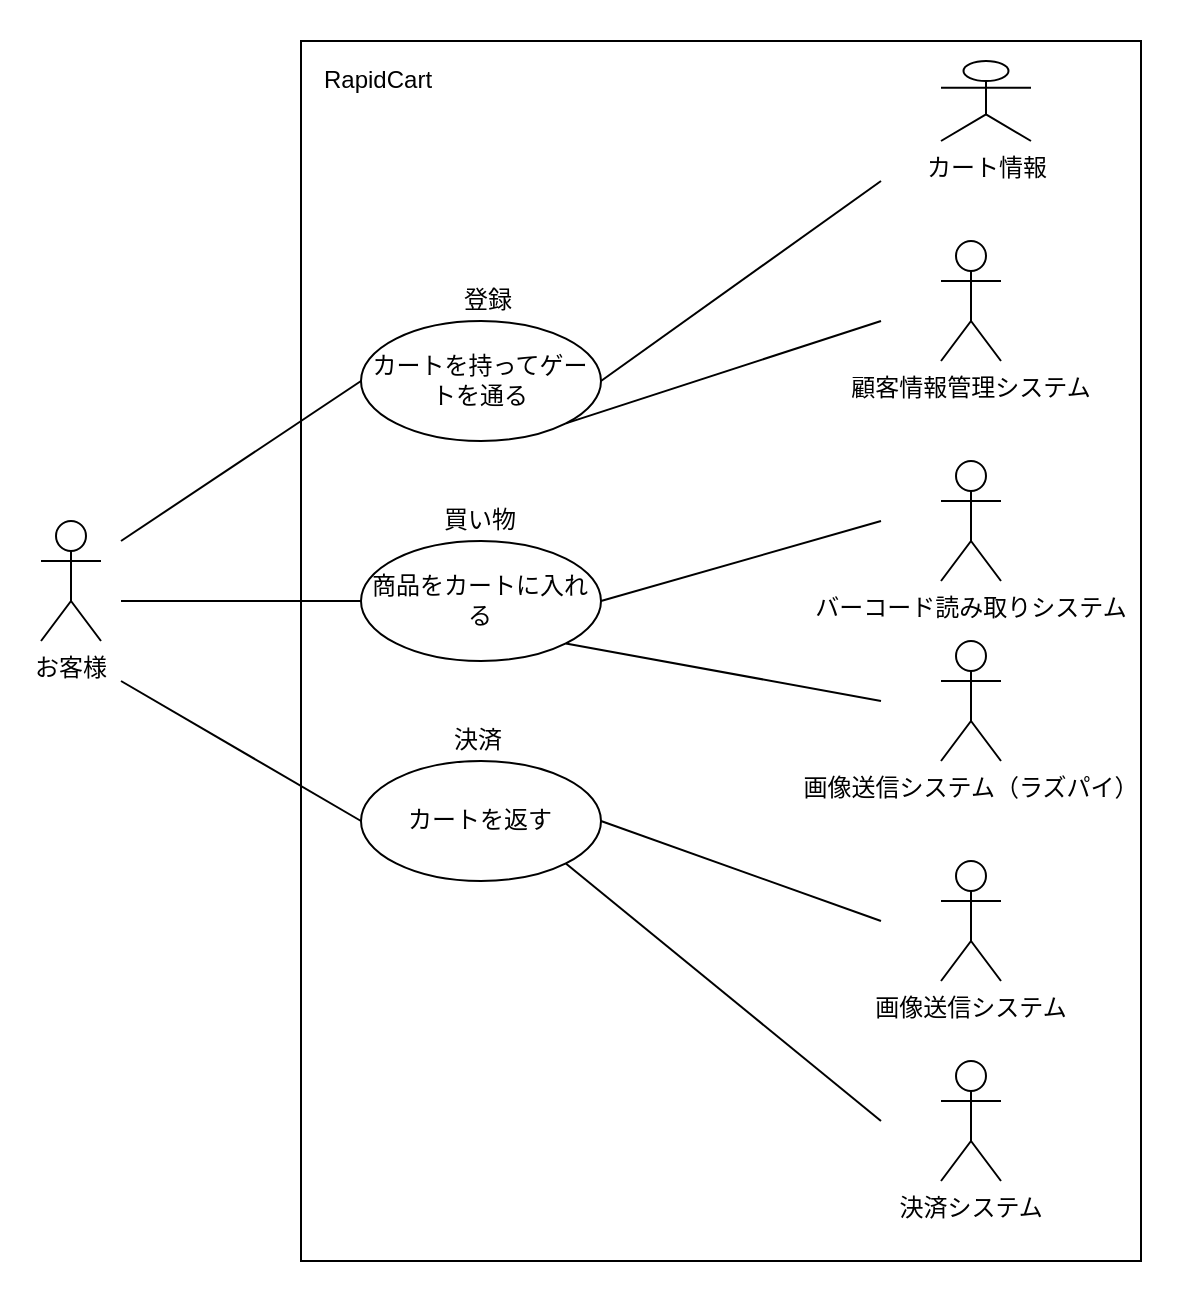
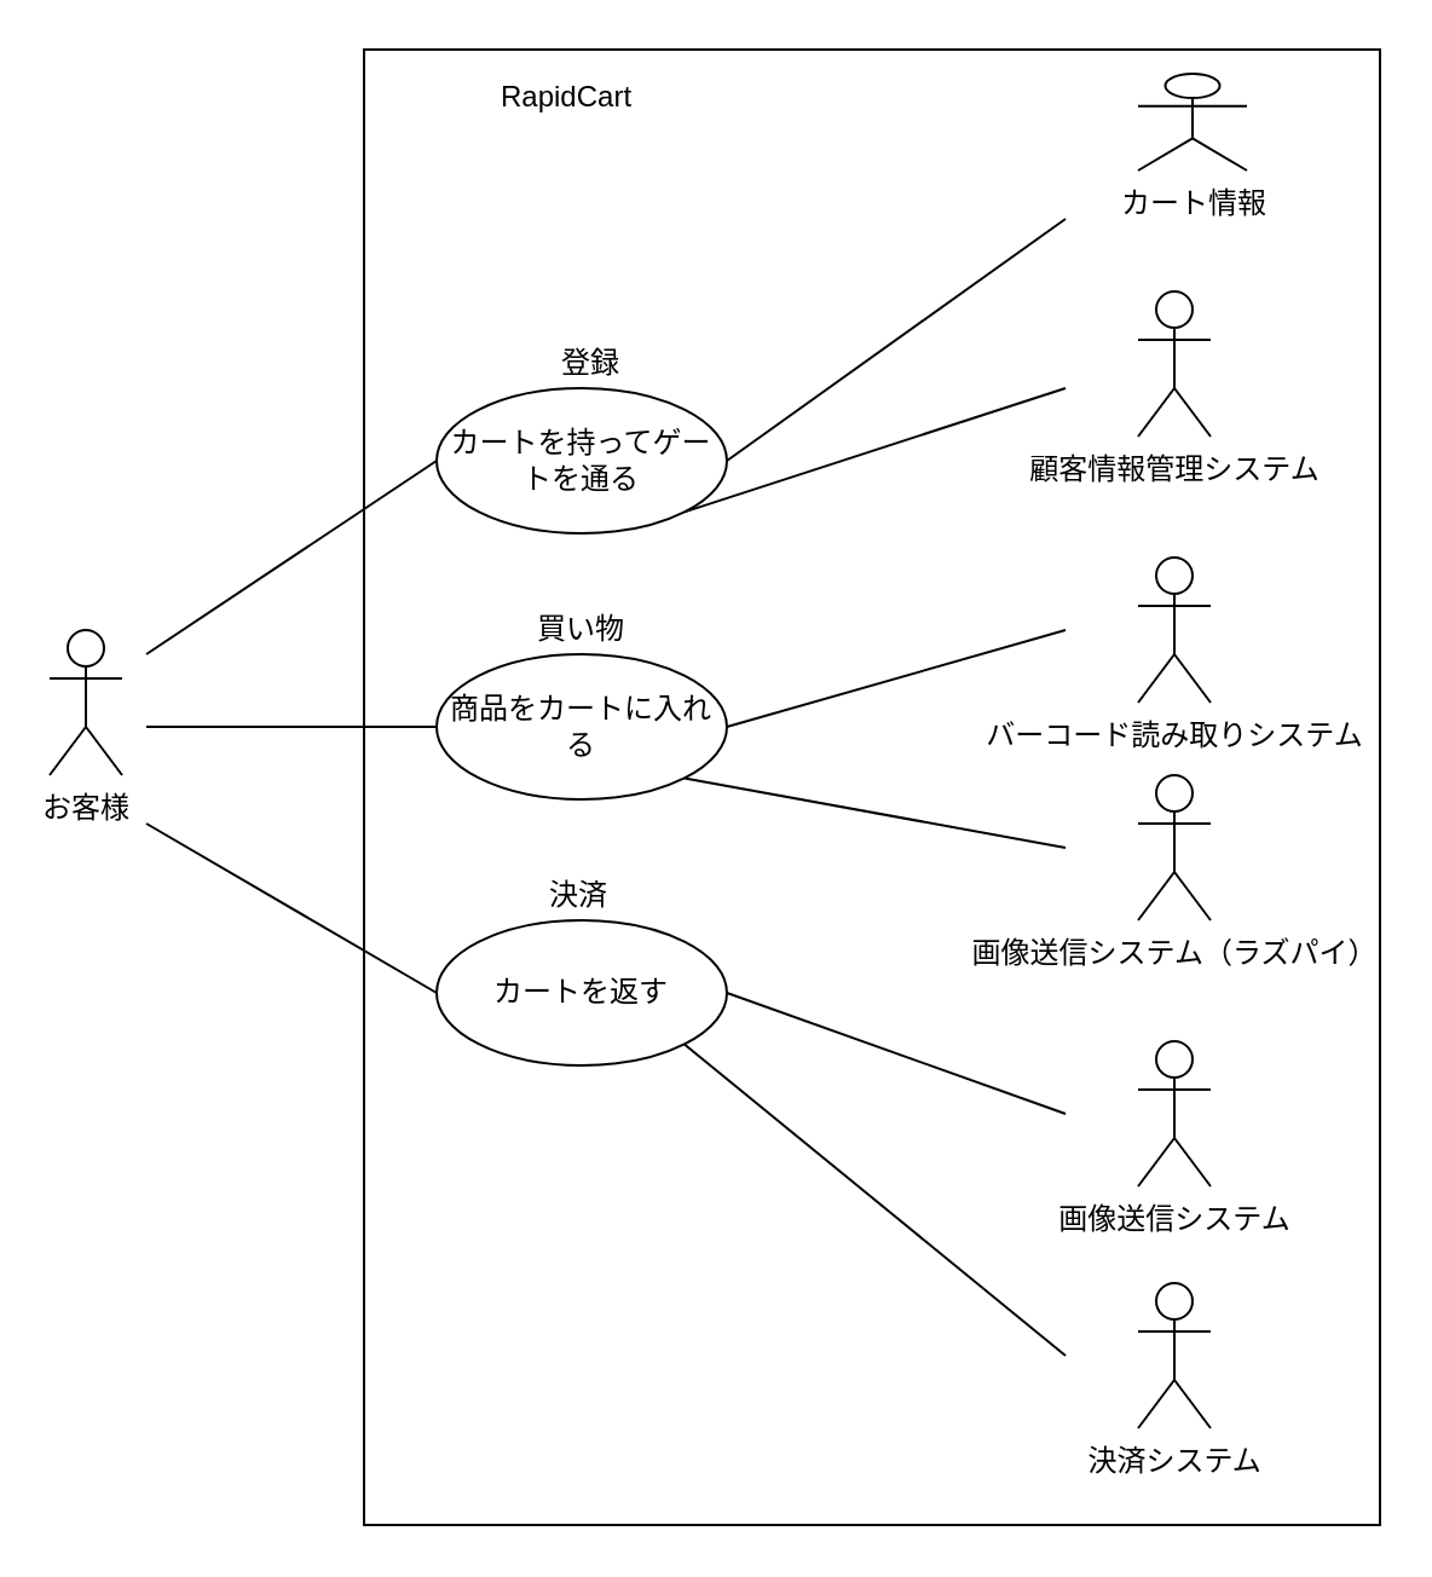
- <mxCell id="21" value="RapidCart" style="text;html=1;resizable=0;points=[];autosize=1;align=left;verticalAlign=top;spacingTop=-4;" parent="1" vertex="1"><mxGeometry x="160" y="30" width="70" height="20" as="geometry" /></mxCell>
+ <mxCell id="21" value="RapidCart" style="text;html=1;resizable=0;points=[];autosize=1;align=left;verticalAlign=top;spacingTop=-4;" parent="1" vertex="1"><mxGeometry x="205" y="30" width="70" height="20" as="geometry" /></mxCell>
